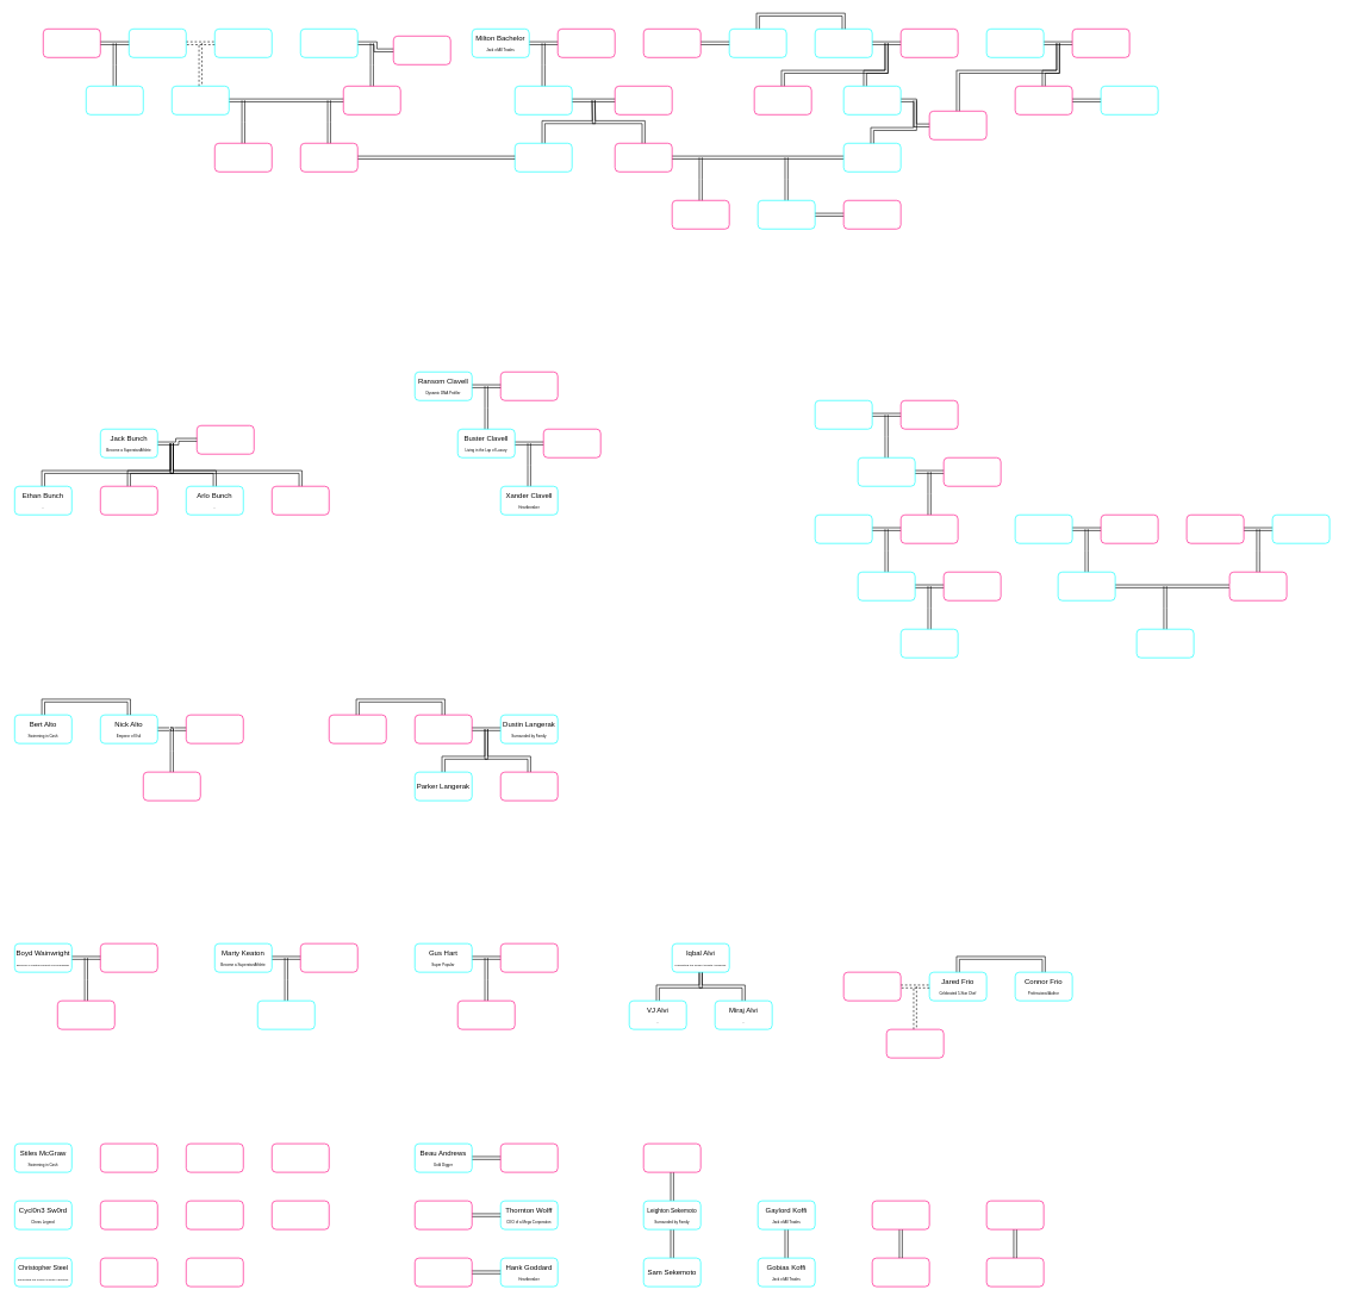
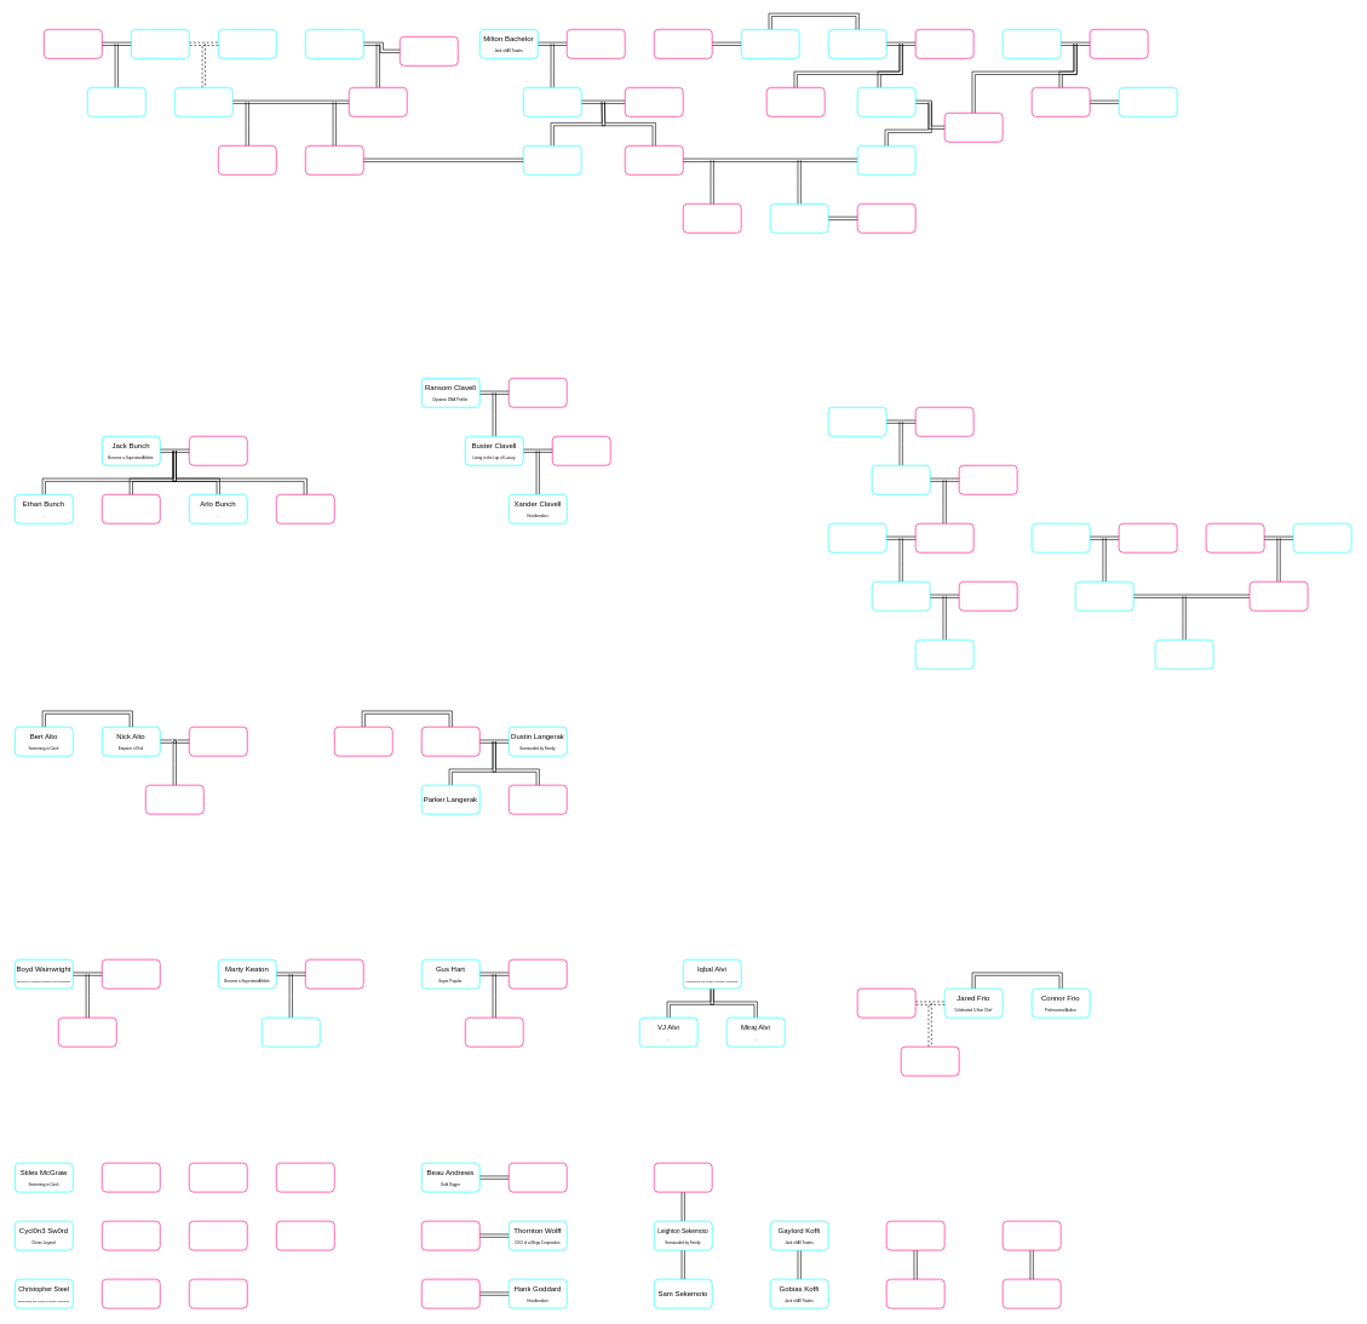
- <mxCell id="31" value="&lt;span style=&quot;font-size: 10px&quot;&gt;Judy Bunch&lt;/span&gt;&lt;br&gt;&lt;span style=&quot;font-size: 5px&quot;&gt;Surrounded by Family&lt;/span&gt;" style="rounded=1;whiteSpace=wrap;html=1;fontColor=#ffffff;fillColor=none;strokeColor=#FF0080;" parent="1" vertex="1"><mxGeometry x="275" y="595" width="80" height="40" as="geometry" /></mxCell>
+ <mxCell id="31" value="&lt;span style=&quot;font-size: 10px&quot;&gt;Judy Bunch&lt;/span&gt;&lt;br&gt;&lt;span style=&quot;font-size: 5px&quot;&gt;Surrounded by Family&lt;/span&gt;" style="rounded=1;whiteSpace=wrap;html=1;fontColor=#ffffff;fillColor=none;strokeColor=#FF0080;" parent="1" vertex="1"><mxGeometry x="260" y="600" width="80" height="40" as="geometry" /></mxCell>
